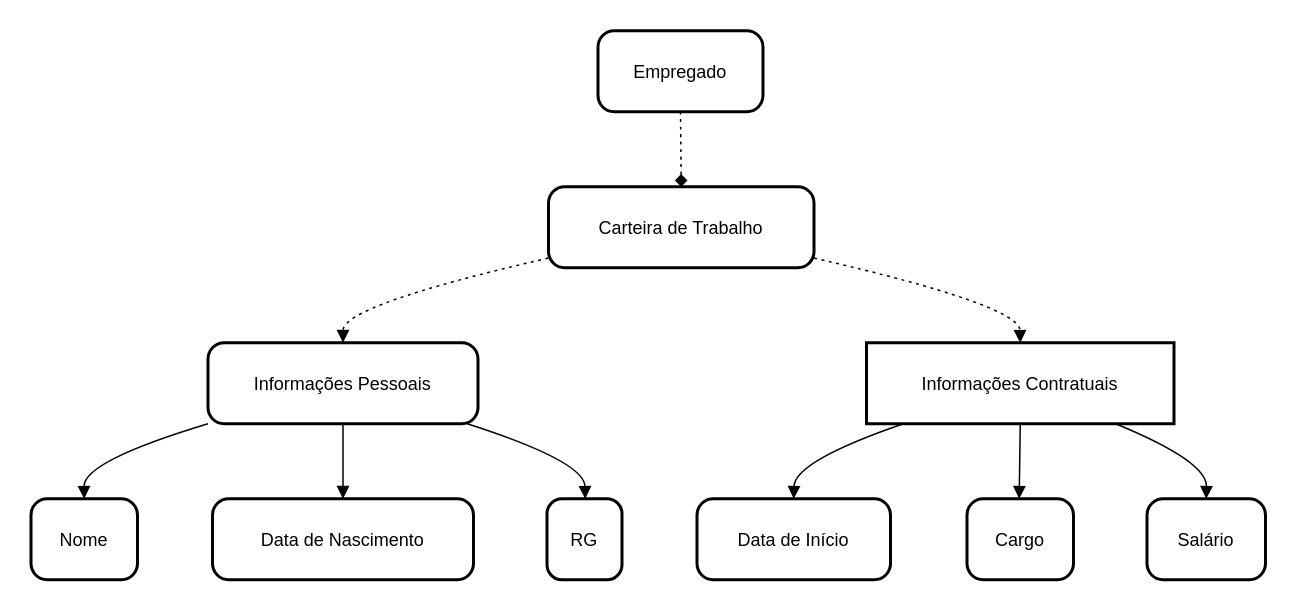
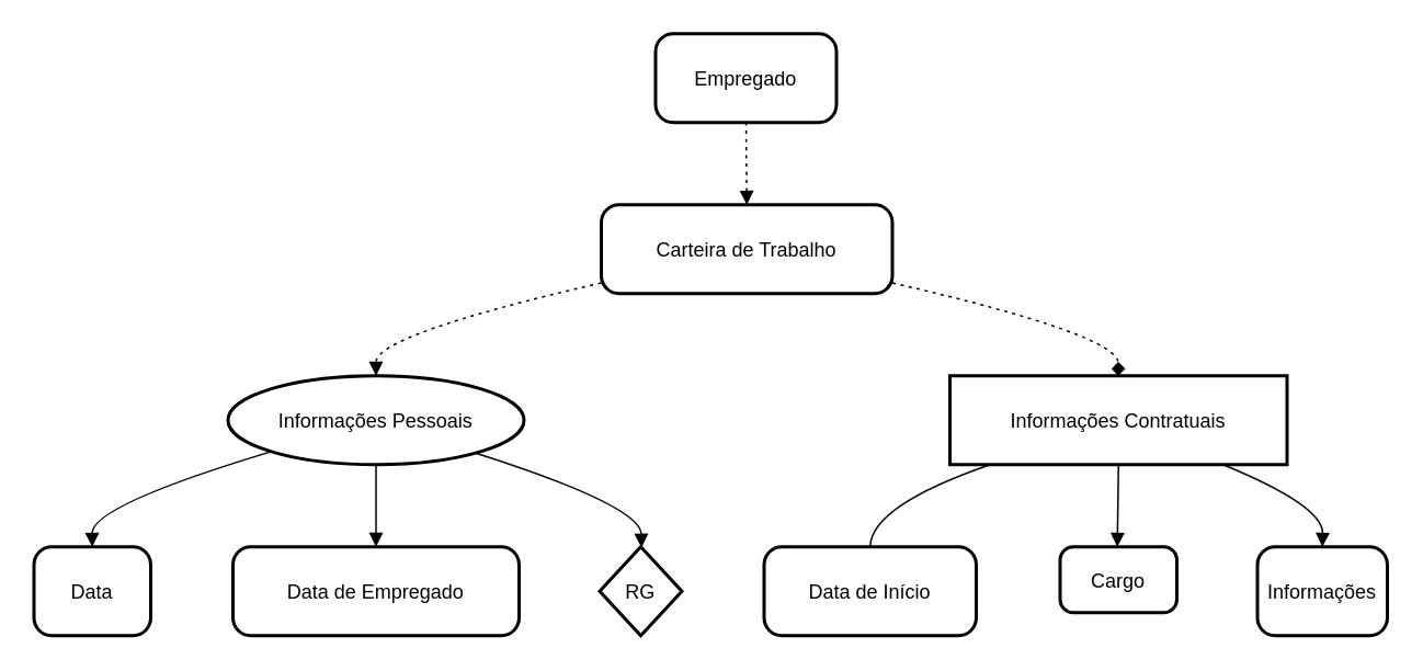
- <mxCell id="12" value="" style="curved=1;dashed=1;dashPattern=2 3;startArrow=none;endArrow=diamond;exitX=0.5;exitY=1;entryX=0.5;entryY=0;" edge="1" parent="1" source="2" target="3"><mxGeometry relative="1" as="geometry"><Array as="points" /></mxGeometry></mxCell>
+ <mxCell id="12" value="" style="curved=1;dashed=1;dashPattern=2 3;startArrow=none;endArrow=block;exitX=0.5;exitY=1;entryX=0.5;entryY=0;" edge="1" parent="1" source="2" target="3"><mxGeometry relative="1" as="geometry"><Array as="points" /></mxGeometry></mxCell>
- <mxCell id="14" value="" style="curved=1;dashed=1;dashPattern=2 3;startArrow=none;endArrow=block;exitX=1;exitY=0.88;entryX=0.5;entryY=0;" edge="1" parent="1" source="3" target="5"><mxGeometry relative="1" as="geometry"><Array as="points"><mxPoint x="679" y="203" /></Array></mxGeometry></mxCell>
+ <mxCell id="14" value="" style="curved=1;dashed=1;dashPattern=2 3;startArrow=none;endArrow=diamond;exitX=1;exitY=0.88;entryX=0.5;entryY=0;" edge="1" parent="1" source="3" target="5"><mxGeometry relative="1" as="geometry"><Array as="points"><mxPoint x="679" y="203" /></Array></mxGeometry></mxCell>
- <mxCell id="4" value="Informações Pessoais" style="rounded=1;arcSize=20;strokeWidth=2" vertex="1" parent="1"><mxGeometry x="138" y="228" width="180" height="54" as="geometry" /></mxCell>
+ <mxCell id="4" value="Informações Pessoais" style="ellipse;arcSize=20;strokeWidth=2;" vertex="1" parent="1"><mxGeometry x="138" y="228" width="180" height="54" as="geometry" /></mxCell>
- <mxCell id="18" value="" style="curved=1;startArrow=none;endArrow=block;exitX=0.12;exitY=1;entryX=0.5;entryY=0;" edge="1" parent="1" source="5" target="9"><mxGeometry relative="1" as="geometry"><Array as="points"><mxPoint x="529" y="307" /></Array></mxGeometry></mxCell>
+ <mxCell id="18" value="" style="curved=1;startArrow=none;endArrow=none;exitX=0.12;exitY=1;entryX=0.5;entryY=0;" edge="1" parent="1" source="5" target="9"><mxGeometry relative="1" as="geometry"><Array as="points"><mxPoint x="529" y="307" /></Array></mxGeometry></mxCell>
- <mxCell id="8" value="RG" style="rounded=1;arcSize=20;strokeWidth=2" vertex="1" parent="1"><mxGeometry x="364" y="332" width="50" height="54" as="geometry" /></mxCell>
+ <mxCell id="8" value="RG" style="rhombus;arcSize=20;strokeWidth=2;" vertex="1" parent="1"><mxGeometry x="364" y="332" width="50" height="54" as="geometry" /></mxCell>
- <mxCell id="10" value="Cargo" style="rounded=1;arcSize=20;strokeWidth=2" vertex="1" parent="1"><mxGeometry x="644" y="332" width="71" height="54" as="geometry" /></mxCell>
+ <mxCell id="10" value="Cargo" style="rounded=1;arcSize=20;strokeWidth=2" vertex="1" parent="1"><mxGeometry x="644" y="332" width="71" height="40" as="geometry" /></mxCell>
- <mxCell id="6" value="Nome" style="rounded=1;arcSize=20;strokeWidth=2" vertex="1" parent="1"><mxGeometry x="20" y="332" width="71" height="54" as="geometry" /></mxCell>
+ <mxCell id="6" value="Data" style="rounded=1;arcSize=20;strokeWidth=2" vertex="1" parent="1"><mxGeometry x="20" y="332" width="71" height="54" as="geometry" /></mxCell>
- <mxCell id="7" value="Data de Nascimento" style="rounded=1;arcSize=20;strokeWidth=2" vertex="1" parent="1"><mxGeometry x="141" y="332" width="174" height="54" as="geometry" /></mxCell>
+ <mxCell id="7" value="Data de Empregado" style="rounded=1;arcSize=20;strokeWidth=2" vertex="1" parent="1"><mxGeometry x="141" y="332" width="174" height="54" as="geometry" /></mxCell>
- <mxCell id="11" value="Salário" style="rounded=1;arcSize=20;strokeWidth=2" vertex="1" parent="1"><mxGeometry x="764" y="332" width="79" height="54" as="geometry" /></mxCell>
+ <mxCell id="11" value="Informações" style="rounded=1;arcSize=20;strokeWidth=2" vertex="1" parent="1"><mxGeometry x="764" y="332" width="79" height="54" as="geometry" /></mxCell>
